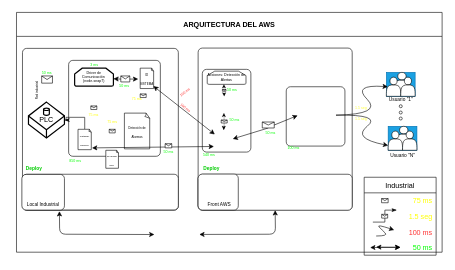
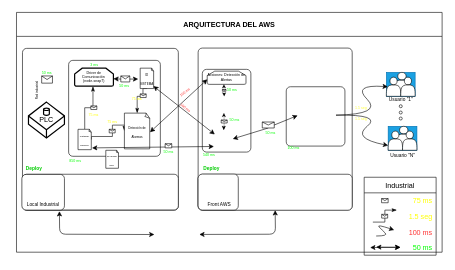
+ <mxCell id="31" style="edgeStyle=orthogonalEdgeStyle;rounded=0;orthogonalLoop=1;jettySize=auto;html=1;exitX=0.5;exitY=1;exitDx=0;exitDy=0;exitPerimeter=0;entryX=0.5;entryY=0;entryDx=0;entryDy=0;entryPerimeter=0;endArrow=classicThin;endFill=1;" parent="1" source="32" target="30" edge="1"><mxGeometry relative="1" as="geometry"><Array as="points"><mxPoint x="238" y="160" /><mxPoint x="228" y="160" /></Array></mxGeometry></mxCell>
- <mxCell id="28" style="edgeStyle=orthogonalEdgeStyle;rounded=0;orthogonalLoop=1;jettySize=auto;html=1;exitX=0.5;exitY=0;exitDx=0;exitDy=0;exitPerimeter=0;endArrow=classicThin;endFill=1;" parent="1" source="29" target="11" edge="1"><mxGeometry relative="1" as="geometry" /></mxCell>
+ <mxCell id="28" style="edgeStyle=orthogonalEdgeStyle;rounded=0;orthogonalLoop=1;jettySize=auto;html=1;exitX=0.5;exitY=0;exitDx=0;exitDy=0;exitPerimeter=0;entryX=0.473;entryY=1.014;entryDx=0;entryDy=0;entryPerimeter=0;endArrow=classicThin;endFill=1;" parent="1" source="29" target="35" edge="1"><mxGeometry relative="1" as="geometry" /></mxCell>
+ <mxCell id="57" value="" style="endArrow=classic;startArrow=classic;html=1;entryX=1.001;entryY=0.534;entryDx=0;entryDy=0;entryPerimeter=0;exitX=0.003;exitY=0.621;exitDx=0;exitDy=0;exitPerimeter=0;" parent="1" source="44" target="30" edge="1"><mxGeometry width="50" height="50" relative="1" as="geometry"><mxPoint x="335.11" y="150.36" as="sourcePoint" /><mxPoint x="233.34" y="56.86" as="targetPoint" /></mxGeometry></mxCell>
+ <mxCell id="27" style="edgeStyle=orthogonalEdgeStyle;rounded=0;orthogonalLoop=1;jettySize=auto;html=1;exitX=1;exitY=0.5;exitDx=0;exitDy=0;exitPerimeter=0;entryX=0;entryY=0.5;entryDx=0;entryDy=0;entryPerimeter=0;endArrow=classicThin;endFill=1;" parent="1" source="29" target="30" edge="1"><mxGeometry relative="1" as="geometry"><Array as="points"><mxPoint x="187" y="227" /><mxPoint x="187" y="208" /></Array></mxGeometry></mxCell>
